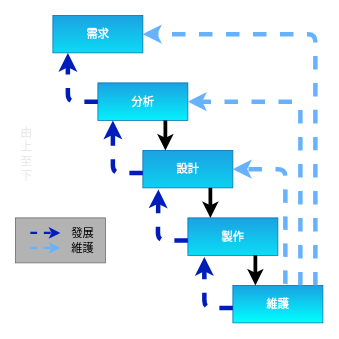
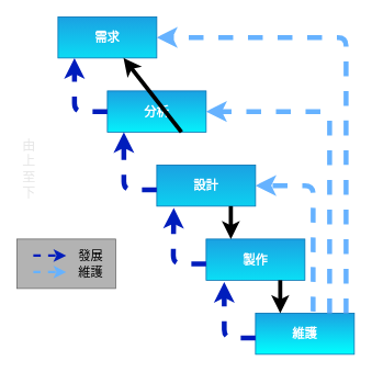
- <mxCell id="10" value="" style="endArrow=classic;html=1;entryX=0.25;entryY=0;entryDx=0;entryDy=0;exitX=0.75;exitY=1;exitDx=0;exitDy=0;strokeWidth=5;" parent="1" source="3" target="4" edge="1"><mxGeometry width="50" height="50" relative="1" as="geometry"><mxPoint x="250" y="150" as="sourcePoint" /><mxPoint x="190" y="210" as="targetPoint" /></mxGeometry></mxCell>
+ <mxCell id="10" value="" style="endArrow=classic;html=1;exitX=0.75;exitY=1;exitDx=0;exitDy=0;strokeWidth=5;" parent="1" source="3" target="2" edge="1"><mxGeometry width="50" height="50" relative="1" as="geometry"><mxPoint x="250" y="150" as="sourcePoint" /><mxPoint x="190" y="210" as="targetPoint" /></mxGeometry></mxCell>
